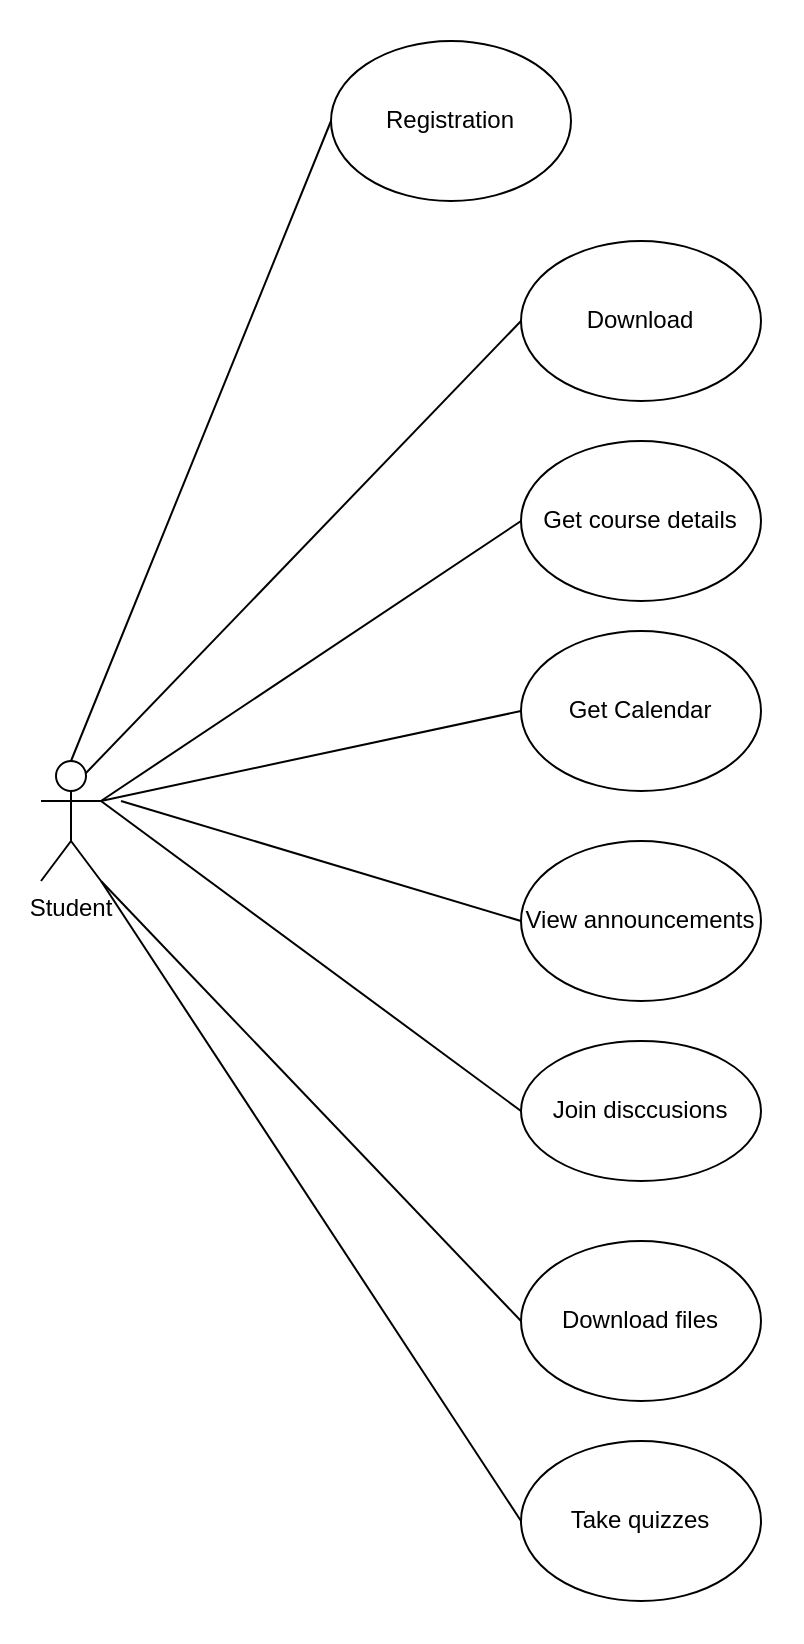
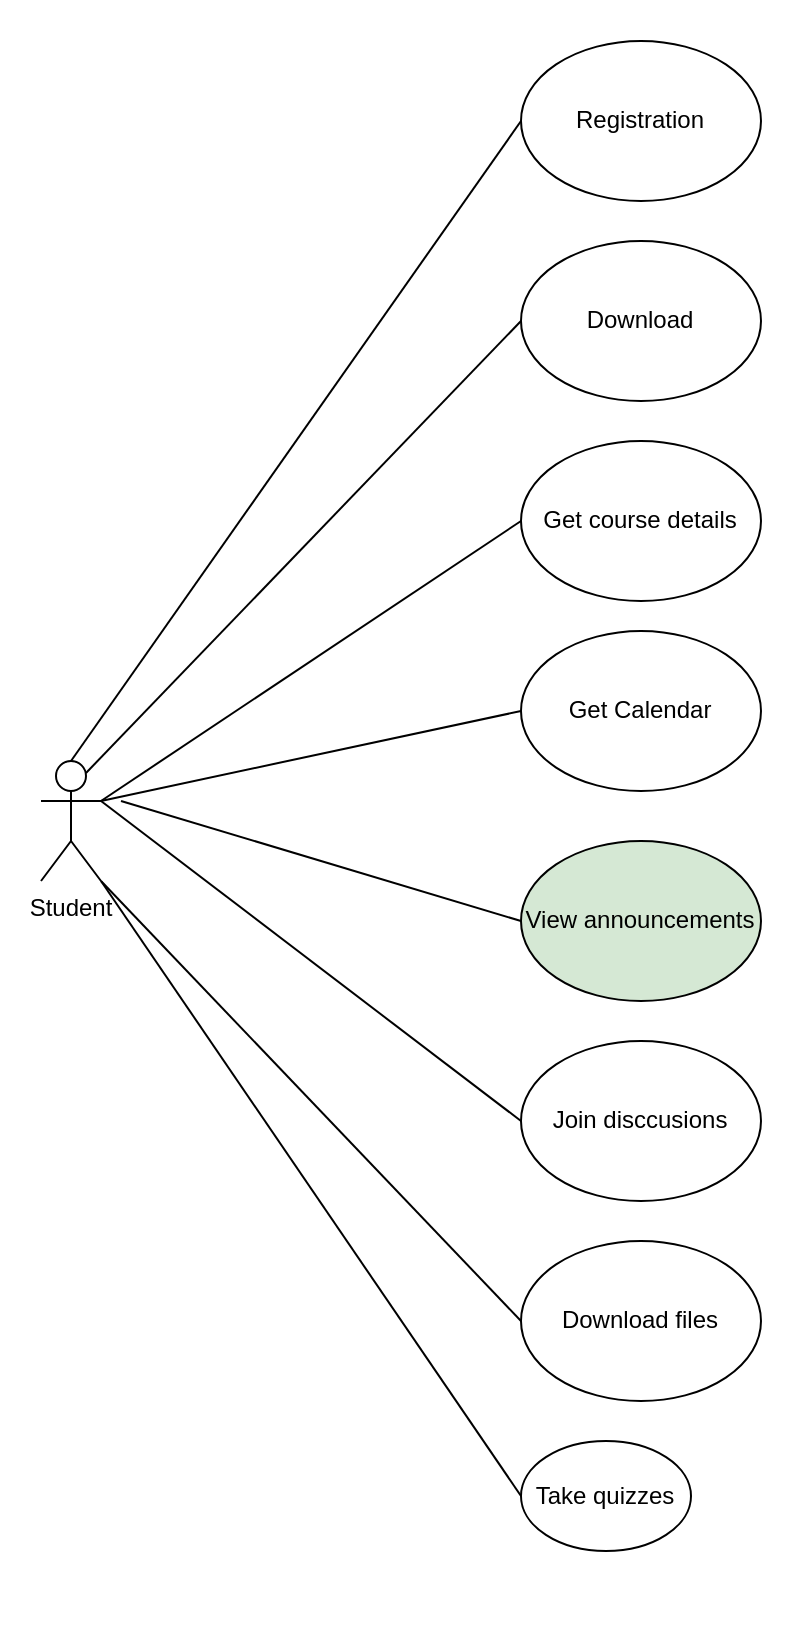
- <mxCell id="6" value="Registration" style="ellipse;whiteSpace=wrap;html=1;" vertex="1" parent="1"><mxGeometry x="165" y="20" width="120" height="80" as="geometry" /></mxCell>
+ <mxCell id="6" value="Registration" style="ellipse;whiteSpace=wrap;html=1;" vertex="1" parent="1"><mxGeometry x="260" y="20" width="120" height="80" as="geometry" /></mxCell>
- <mxCell id="16" value="View announcements" style="ellipse;whiteSpace=wrap;html=1;" vertex="1" parent="1"><mxGeometry x="260" y="420" width="120" height="80" as="geometry" /></mxCell>
+ <mxCell id="16" value="View announcements" style="ellipse;whiteSpace=wrap;html=1;fillColor=#d5e8d4;" vertex="1" parent="1"><mxGeometry x="260" y="420" width="120" height="80" as="geometry" /></mxCell>
- <mxCell id="14" value="Join disccusions" style="ellipse;whiteSpace=wrap;html=1;" vertex="1" parent="1"><mxGeometry x="260" y="520" width="120" height="70" as="geometry" /></mxCell>
+ <mxCell id="14" value="Join disccusions" style="ellipse;whiteSpace=wrap;html=1;" vertex="1" parent="1"><mxGeometry x="260" y="520" width="120" height="80" as="geometry" /></mxCell>
- <mxCell id="18" value="Take quizzes" style="ellipse;whiteSpace=wrap;html=1;" vertex="1" parent="1"><mxGeometry x="260" y="720" width="120" height="80" as="geometry" /></mxCell>
+ <mxCell id="18" value="Take quizzes" style="ellipse;whiteSpace=wrap;html=1;" vertex="1" parent="1"><mxGeometry x="260" y="720" width="85" height="55" as="geometry" /></mxCell>
